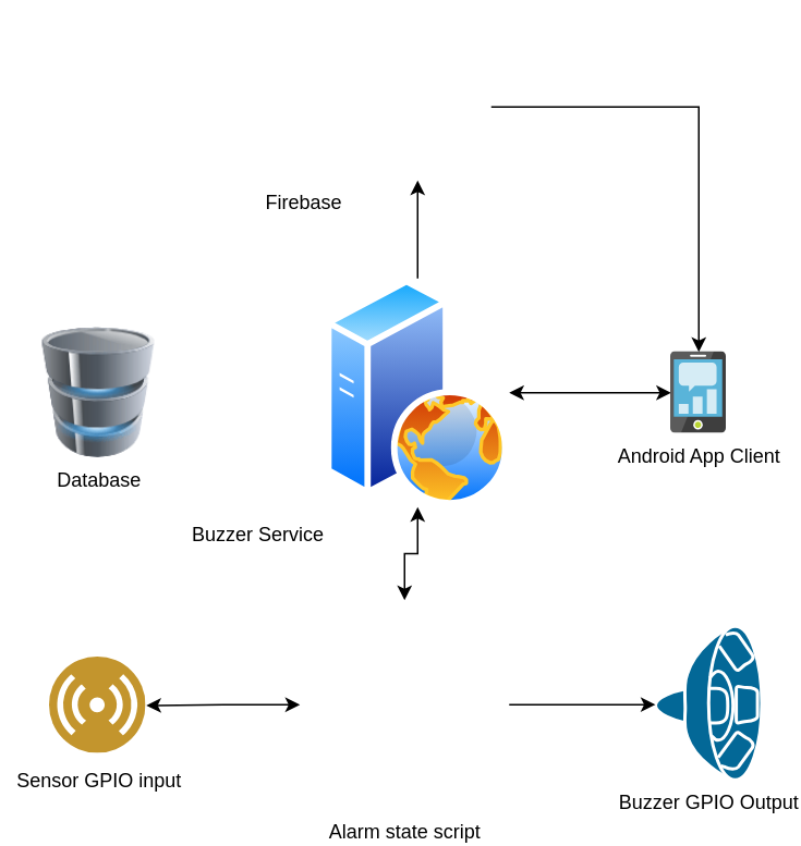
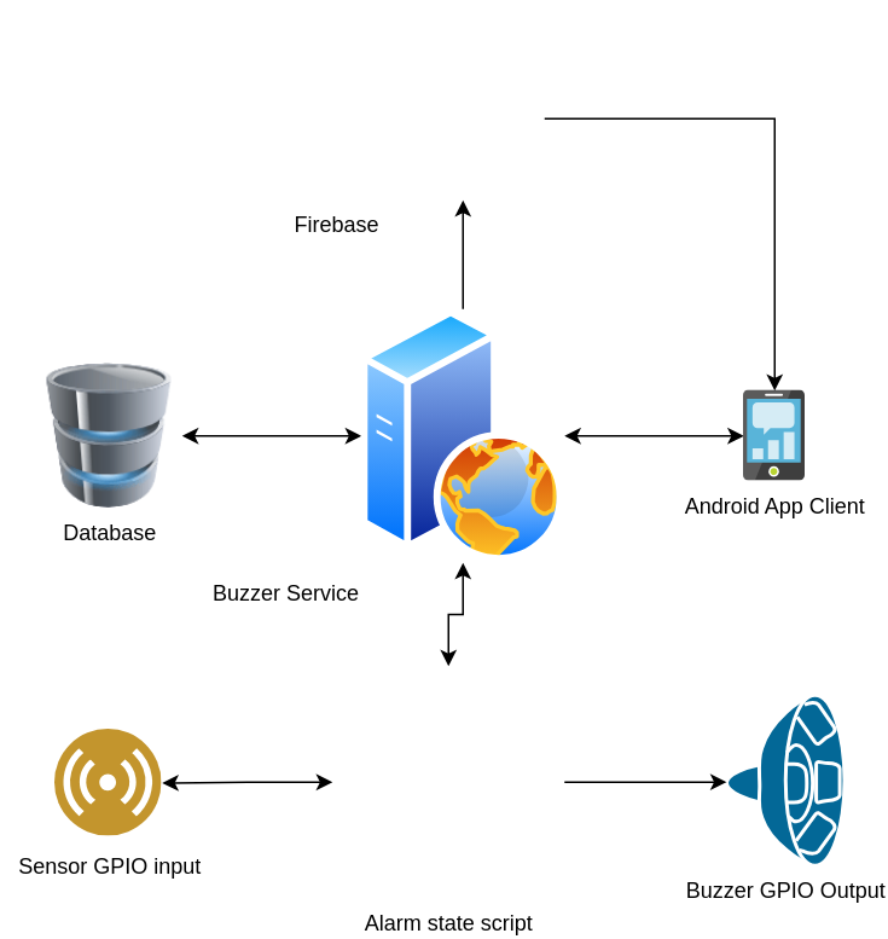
+ <mxCell id="7" style="edgeStyle=orthogonalEdgeStyle;rounded=0;orthogonalLoop=1;jettySize=auto;html=1;exitX=0;exitY=0.5;exitDx=0;exitDy=0;entryX=1;entryY=0.5;entryDx=0;entryDy=0;startArrow=classic;startFill=1;" edge="1" parent="1" source="15" target="2"><mxGeometry relative="1" as="geometry" /></mxCell>
